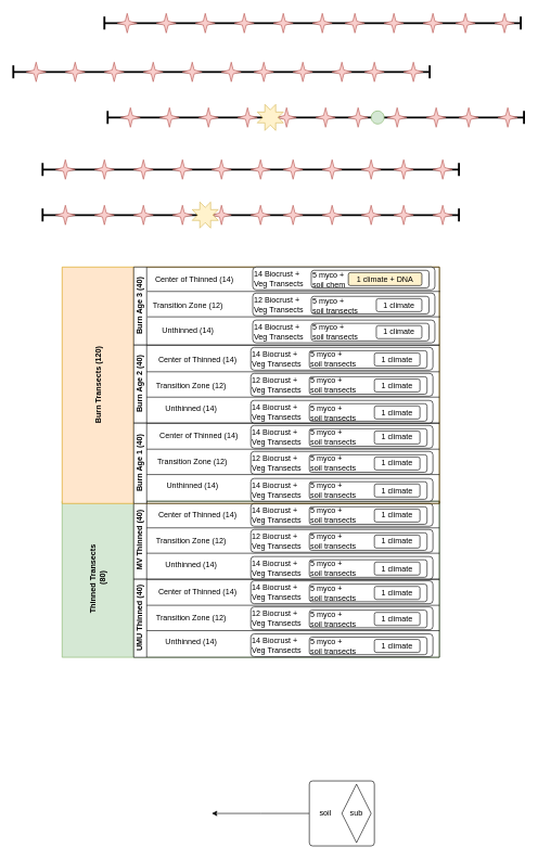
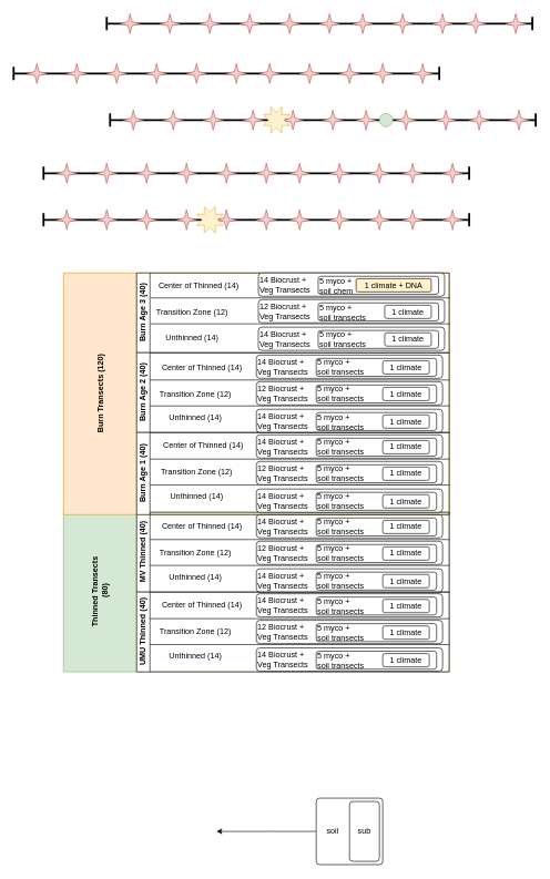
- <mxCell id="36" value="sub" style="rhombus;absoluteArcSize=1;html=1;arcSize=10;whiteSpace=wrap;points=[];strokeColor=inherit;fillColor=inherit;" parent="34" vertex="1"><mxGeometry x="50" y="5" width="45" height="90" as="geometry" /></mxCell>
+ <mxCell id="36" value="sub" style="rounded=1;absoluteArcSize=1;html=1;arcSize=10;whiteSpace=wrap;points=[];strokeColor=inherit;fillColor=inherit;" parent="34" vertex="1"><mxGeometry x="50" y="5" width="45" height="90" as="geometry" /></mxCell>
